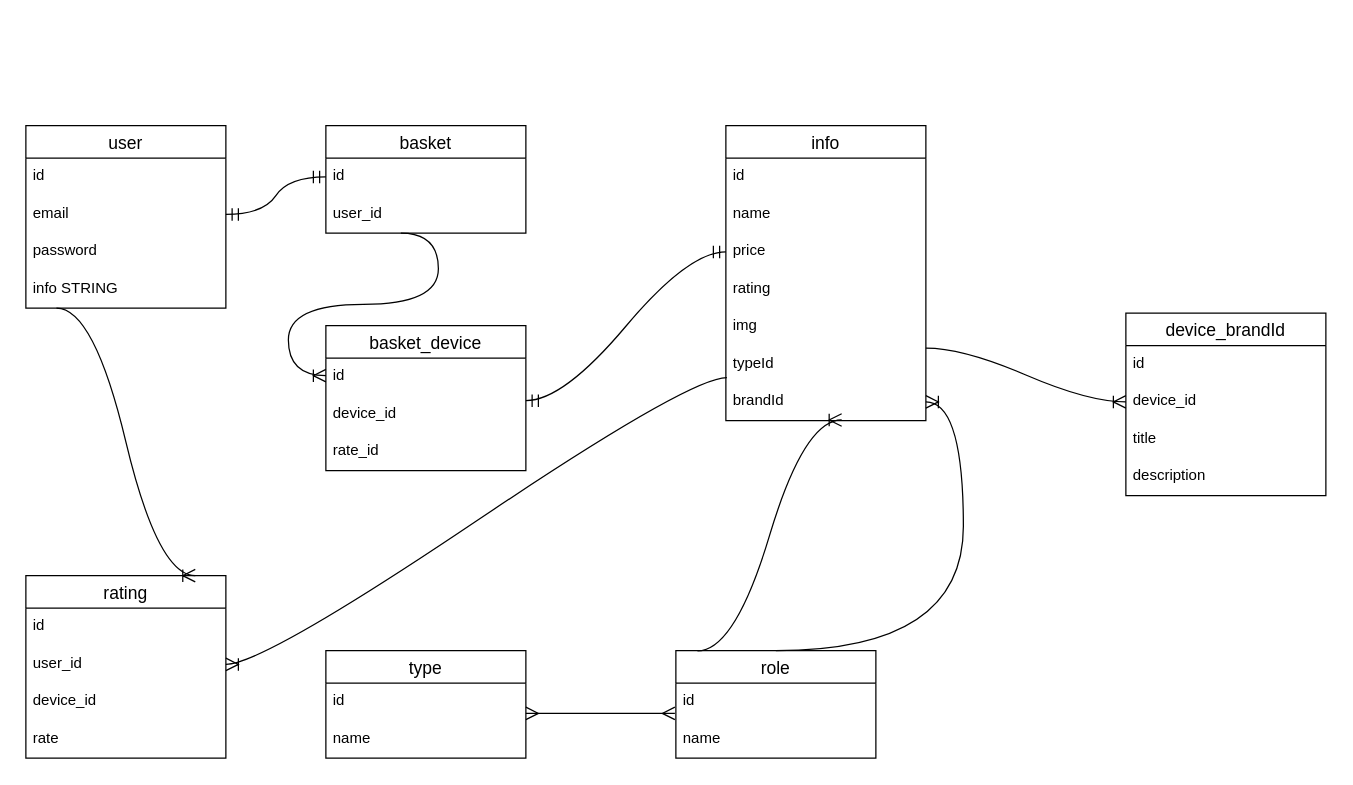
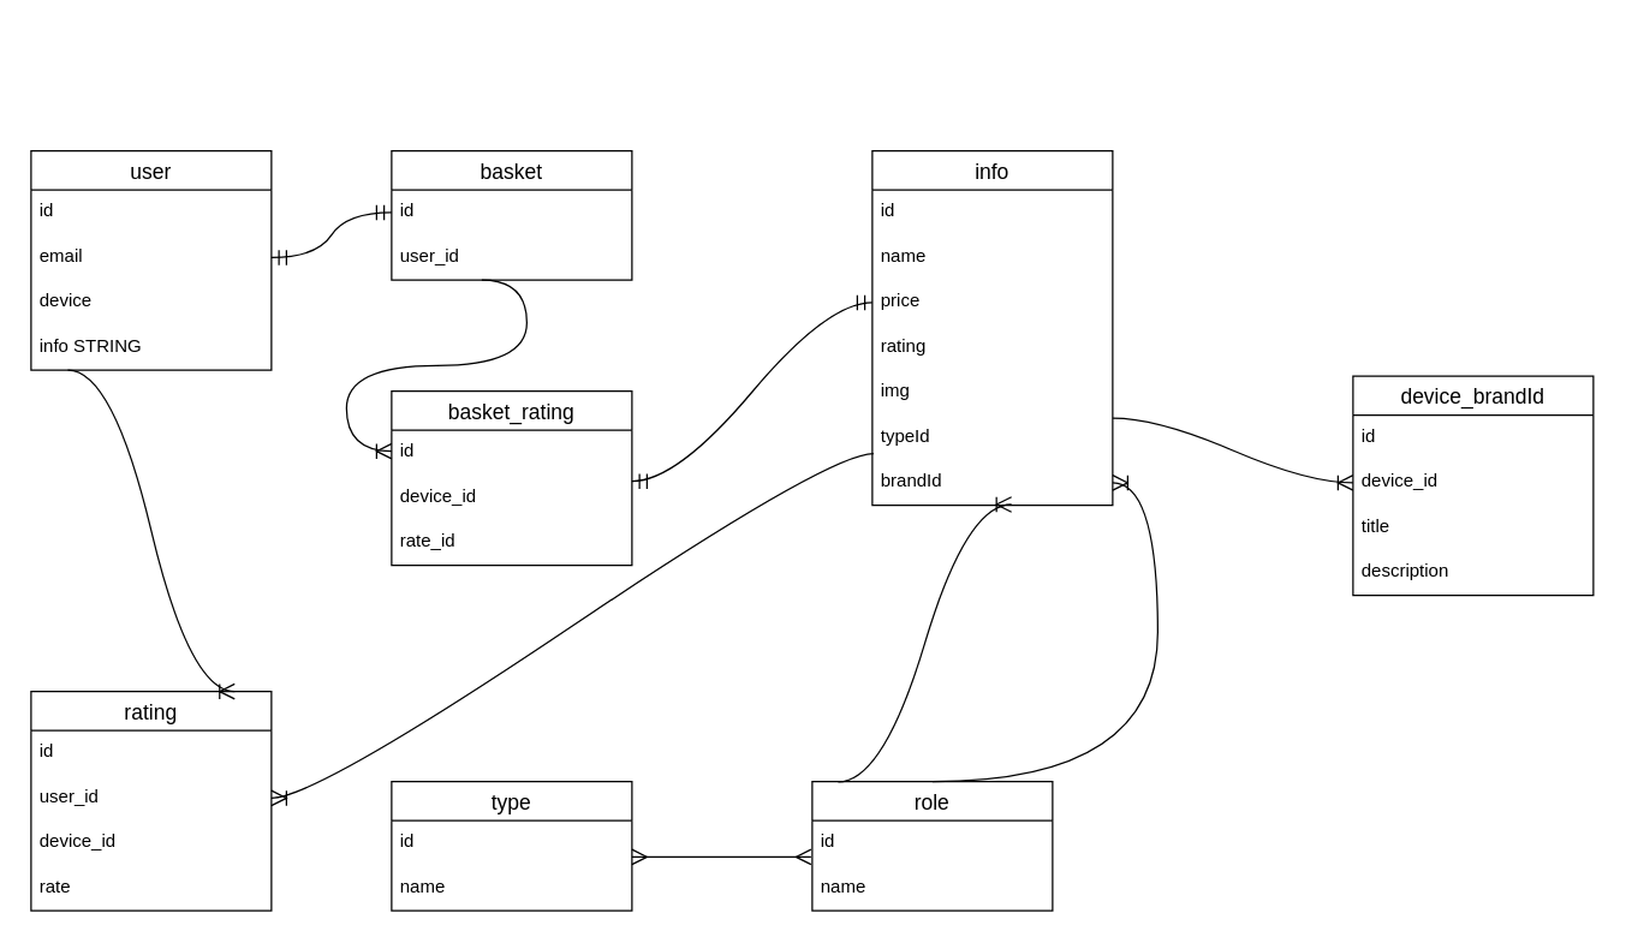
- <mxCell id="5" value="password&lt;div&gt;&lt;br&gt;&lt;/div&gt;" style="text;strokeColor=none;fillColor=none;spacingLeft=4;spacingRight=4;overflow=hidden;rotatable=0;points=[[0,0.5],[1,0.5]];portConstraint=eastwest;fontSize=12;whiteSpace=wrap;html=1;" vertex="1" parent="2"><mxGeometry y="86" width="160" height="30" as="geometry" /></mxCell>
+ <mxCell id="5" value="device&lt;div&gt;&lt;br&gt;&lt;/div&gt;" style="text;strokeColor=none;fillColor=none;spacingLeft=4;spacingRight=4;overflow=hidden;rotatable=0;points=[[0,0.5],[1,0.5]];portConstraint=eastwest;fontSize=12;whiteSpace=wrap;html=1;" vertex="1" parent="2"><mxGeometry y="86" width="160" height="30" as="geometry" /></mxCell>
- <mxCell id="34" value="basket_device" style="swimlane;fontStyle=0;childLayout=stackLayout;horizontal=1;startSize=26;horizontalStack=0;resizeParent=1;resizeParentMax=0;resizeLast=0;collapsible=1;marginBottom=0;align=center;fontSize=14;" vertex="1" parent="1"><mxGeometry x="260" y="260" width="160" height="116" as="geometry" /></mxCell>
+ <mxCell id="34" value="basket_rating" style="swimlane;fontStyle=0;childLayout=stackLayout;horizontal=1;startSize=26;horizontalStack=0;resizeParent=1;resizeParentMax=0;resizeLast=0;collapsible=1;marginBottom=0;align=center;fontSize=14;" vertex="1" parent="1"><mxGeometry x="260" y="260" width="160" height="116" as="geometry" /></mxCell>
